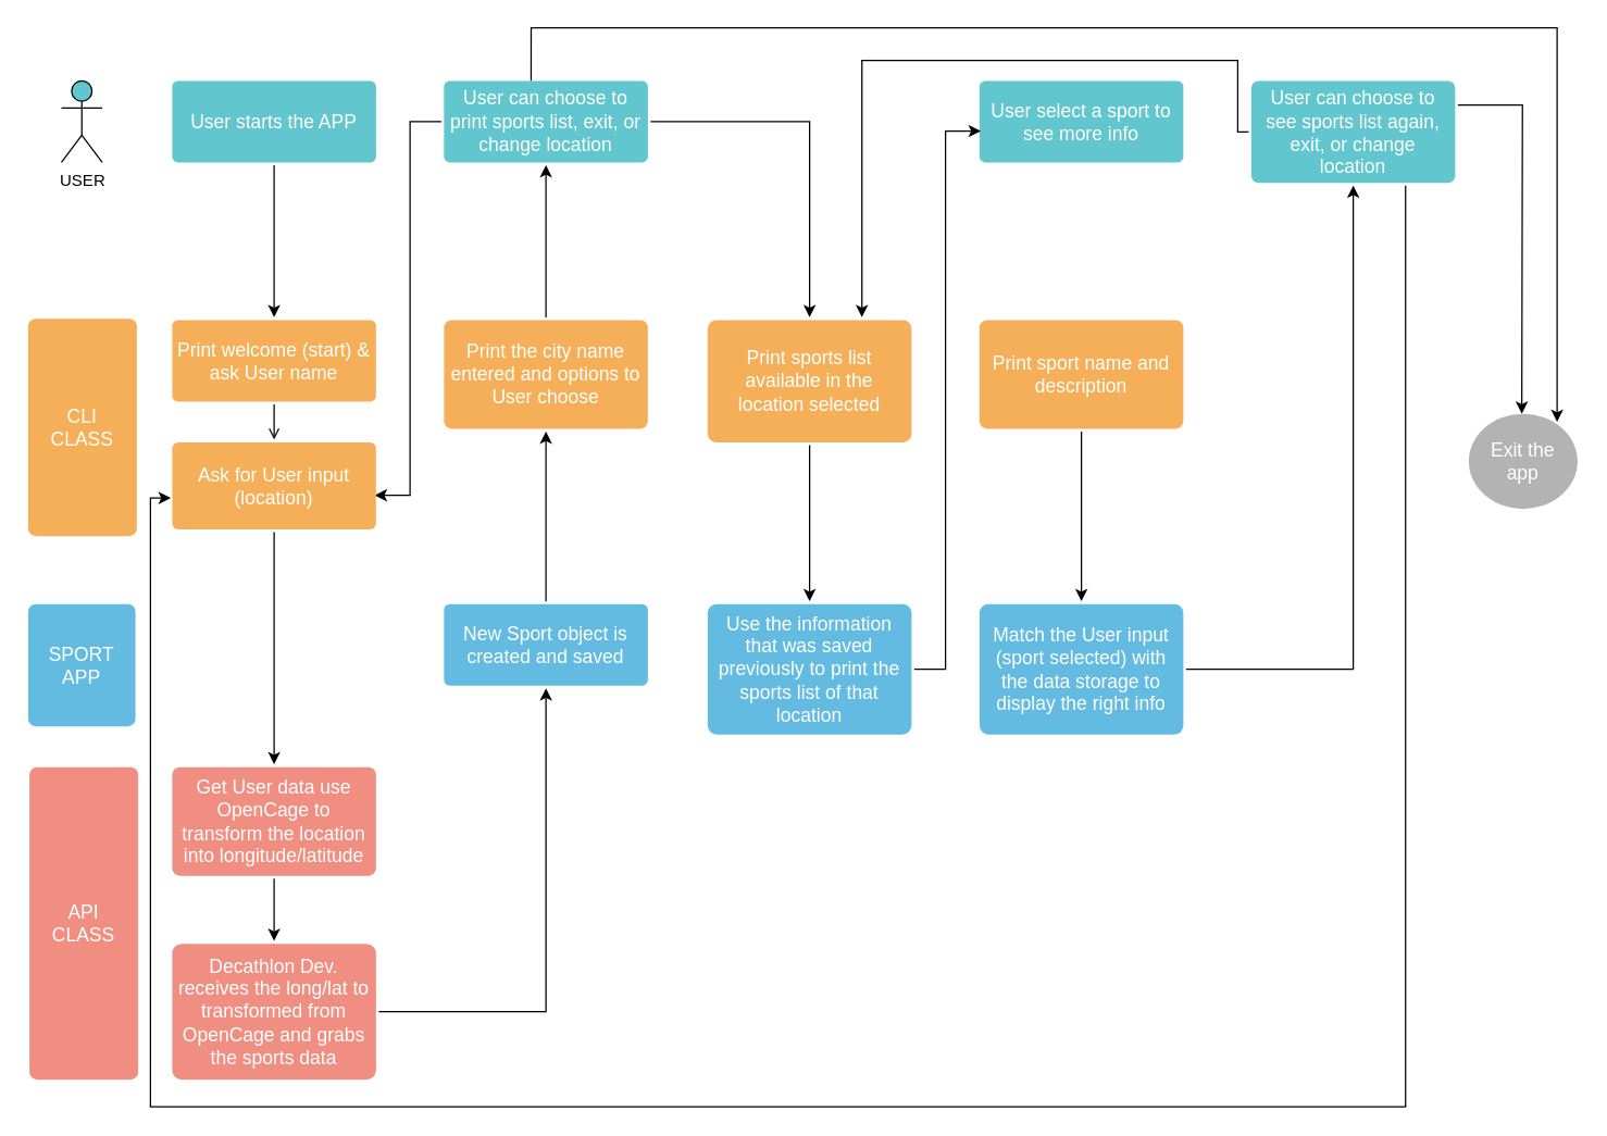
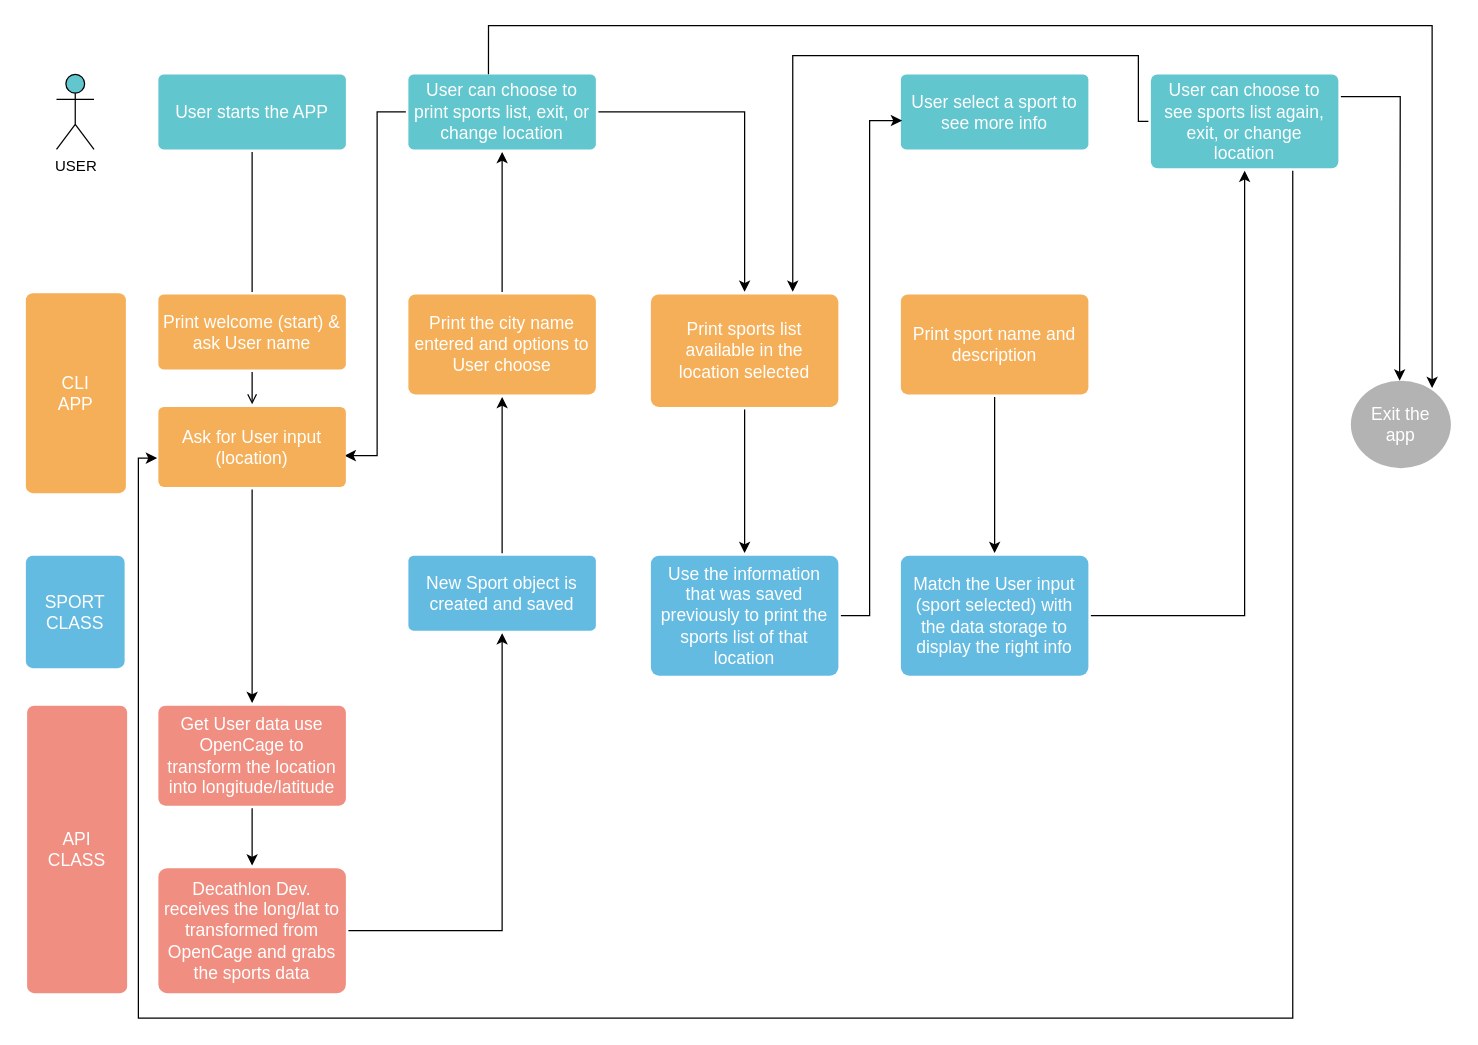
- <mxCell id="8" style="edgeStyle=orthogonalEdgeStyle;rounded=0;orthogonalLoop=1;jettySize=auto;html=1;" edge="1" parent="1" source="9" target="7"><mxGeometry relative="1" as="geometry" /></mxCell>
+ <mxCell id="8" style="edgeStyle=orthogonalEdgeStyle;rounded=0;orthogonalLoop=1;jettySize=auto;html=1;endArrow=none;" edge="1" parent="1" source="9" target="7"><mxGeometry relative="1" as="geometry" /></mxCell>
- <mxCell id="35" value="CLI&lt;br&gt;CLASS" style="rounded=1;whiteSpace=wrap;html=1;shadow=0;labelBackgroundColor=none;strokeColor=none;strokeWidth=3;fillColor=#f5af58;fontFamily=Helvetica;fontSize=14;fontColor=#FFFFFF;align=center;spacing=5;arcSize=7;perimeterSpacing=2;" vertex="1" parent="1"><mxGeometry x="20" y="234" width="80" height="160" as="geometry" /></mxCell>
+ <mxCell id="35" value="CLI&lt;br&gt;APP" style="rounded=1;whiteSpace=wrap;html=1;shadow=0;labelBackgroundColor=none;strokeColor=none;strokeWidth=3;fillColor=#f5af58;fontFamily=Helvetica;fontSize=14;fontColor=#FFFFFF;align=center;spacing=5;arcSize=7;perimeterSpacing=2;" vertex="1" parent="1"><mxGeometry x="20" y="234" width="80" height="160" as="geometry" /></mxCell>
- <mxCell id="37" value="SPORT&lt;br&gt;APP" style="rounded=1;whiteSpace=wrap;html=1;shadow=0;labelBackgroundColor=none;strokeColor=none;strokeWidth=3;fillColor=#64bbe2;fontFamily=Helvetica;fontSize=14;fontColor=#FFFFFF;align=center;spacing=5;arcSize=7;perimeterSpacing=2;" vertex="1" parent="1"><mxGeometry x="20" y="444" width="79" height="90" as="geometry" /></mxCell>
+ <mxCell id="37" value="SPORT&lt;br&gt;CLASS" style="rounded=1;whiteSpace=wrap;html=1;shadow=0;labelBackgroundColor=none;strokeColor=none;strokeWidth=3;fillColor=#64bbe2;fontFamily=Helvetica;fontSize=14;fontColor=#FFFFFF;align=center;spacing=5;arcSize=7;perimeterSpacing=2;" vertex="1" parent="1"><mxGeometry x="20" y="444" width="79" height="90" as="geometry" /></mxCell>
